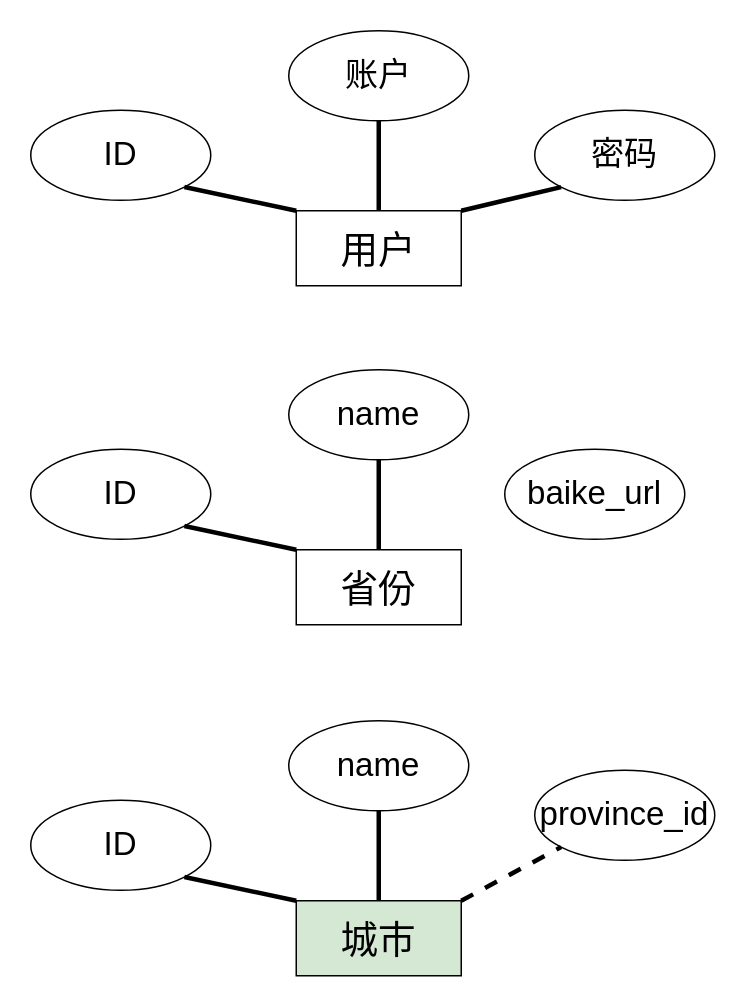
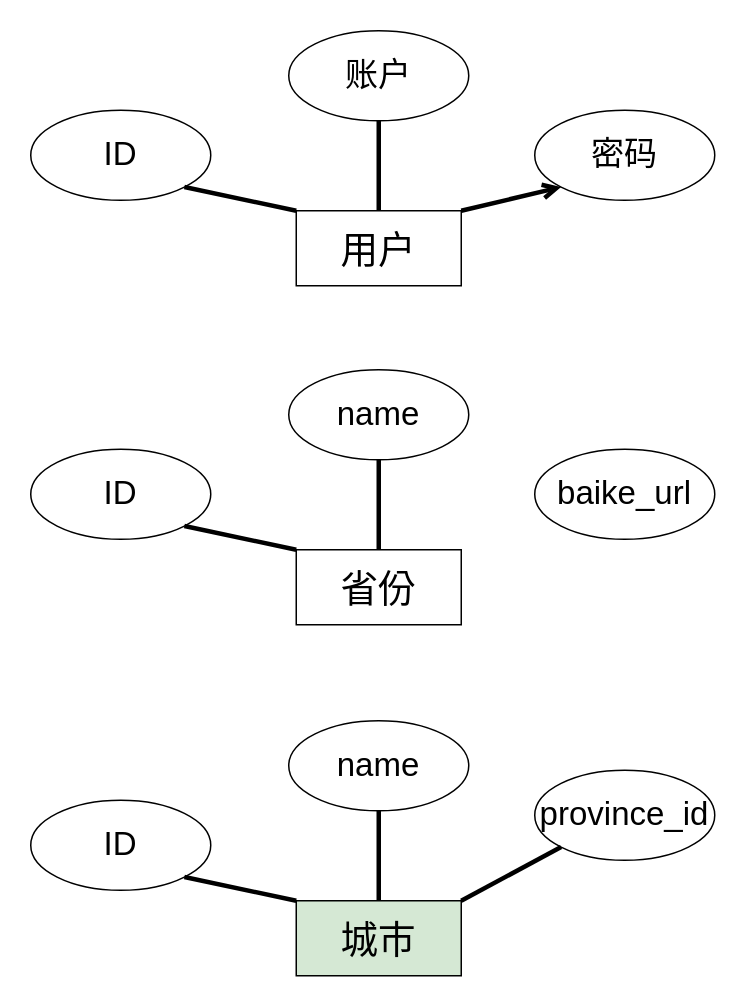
- <mxCell id="8" value="" style="endArrow=none;html=1;rounded=0;entryX=0;entryY=1;entryDx=0;entryDy=0;exitX=1;exitY=0;exitDx=0;exitDy=0;strokeWidth=3;" edge="1" parent="1" source="2" target="5"><mxGeometry width="50" height="50" relative="1" as="geometry"><mxPoint x="244" y="280" as="sourcePoint" /><mxPoint x="294" y="230" as="targetPoint" /></mxGeometry></mxCell>
+ <mxCell id="8" value="" style="endArrow=open;html=1;rounded=0;entryX=0;entryY=1;entryDx=0;entryDy=0;exitX=1;exitY=0;exitDx=0;exitDy=0;strokeWidth=3;" edge="1" parent="1" source="2" target="5"><mxGeometry width="50" height="50" relative="1" as="geometry"><mxPoint x="244" y="280" as="sourcePoint" /><mxPoint x="294" y="230" as="targetPoint" /></mxGeometry></mxCell>
- <mxCell id="12" value="&lt;font style=&quot;font-size: 22px;&quot;&gt;baike_url&lt;/font&gt;" style="ellipse;whiteSpace=wrap;html=1;" vertex="1" parent="1"><mxGeometry x="336" y="299" width="120" height="60" as="geometry" /></mxCell>
+ <mxCell id="12" value="&lt;font style=&quot;font-size: 22px;&quot;&gt;baike_url&lt;/font&gt;" style="ellipse;whiteSpace=wrap;html=1;" vertex="1" parent="1"><mxGeometry x="356" y="299" width="120" height="60" as="geometry" /></mxCell>
- <mxCell id="21" value="" style="endArrow=none;html=1;rounded=0;entryX=0;entryY=1;entryDx=0;entryDy=0;exitX=1;exitY=0;exitDx=0;exitDy=0;strokeWidth=3;dashed=1;" edge="1" parent="1" source="15" target="18"><mxGeometry width="50" height="50" relative="1" as="geometry"><mxPoint x="244" y="740" as="sourcePoint" /><mxPoint x="294" y="690" as="targetPoint" /></mxGeometry></mxCell>
+ <mxCell id="21" value="" style="endArrow=none;html=1;rounded=0;entryX=0;entryY=1;entryDx=0;entryDy=0;exitX=1;exitY=0;exitDx=0;exitDy=0;strokeWidth=3;" edge="1" parent="1" source="15" target="18"><mxGeometry width="50" height="50" relative="1" as="geometry"><mxPoint x="244" y="740" as="sourcePoint" /><mxPoint x="294" y="690" as="targetPoint" /></mxGeometry></mxCell>
